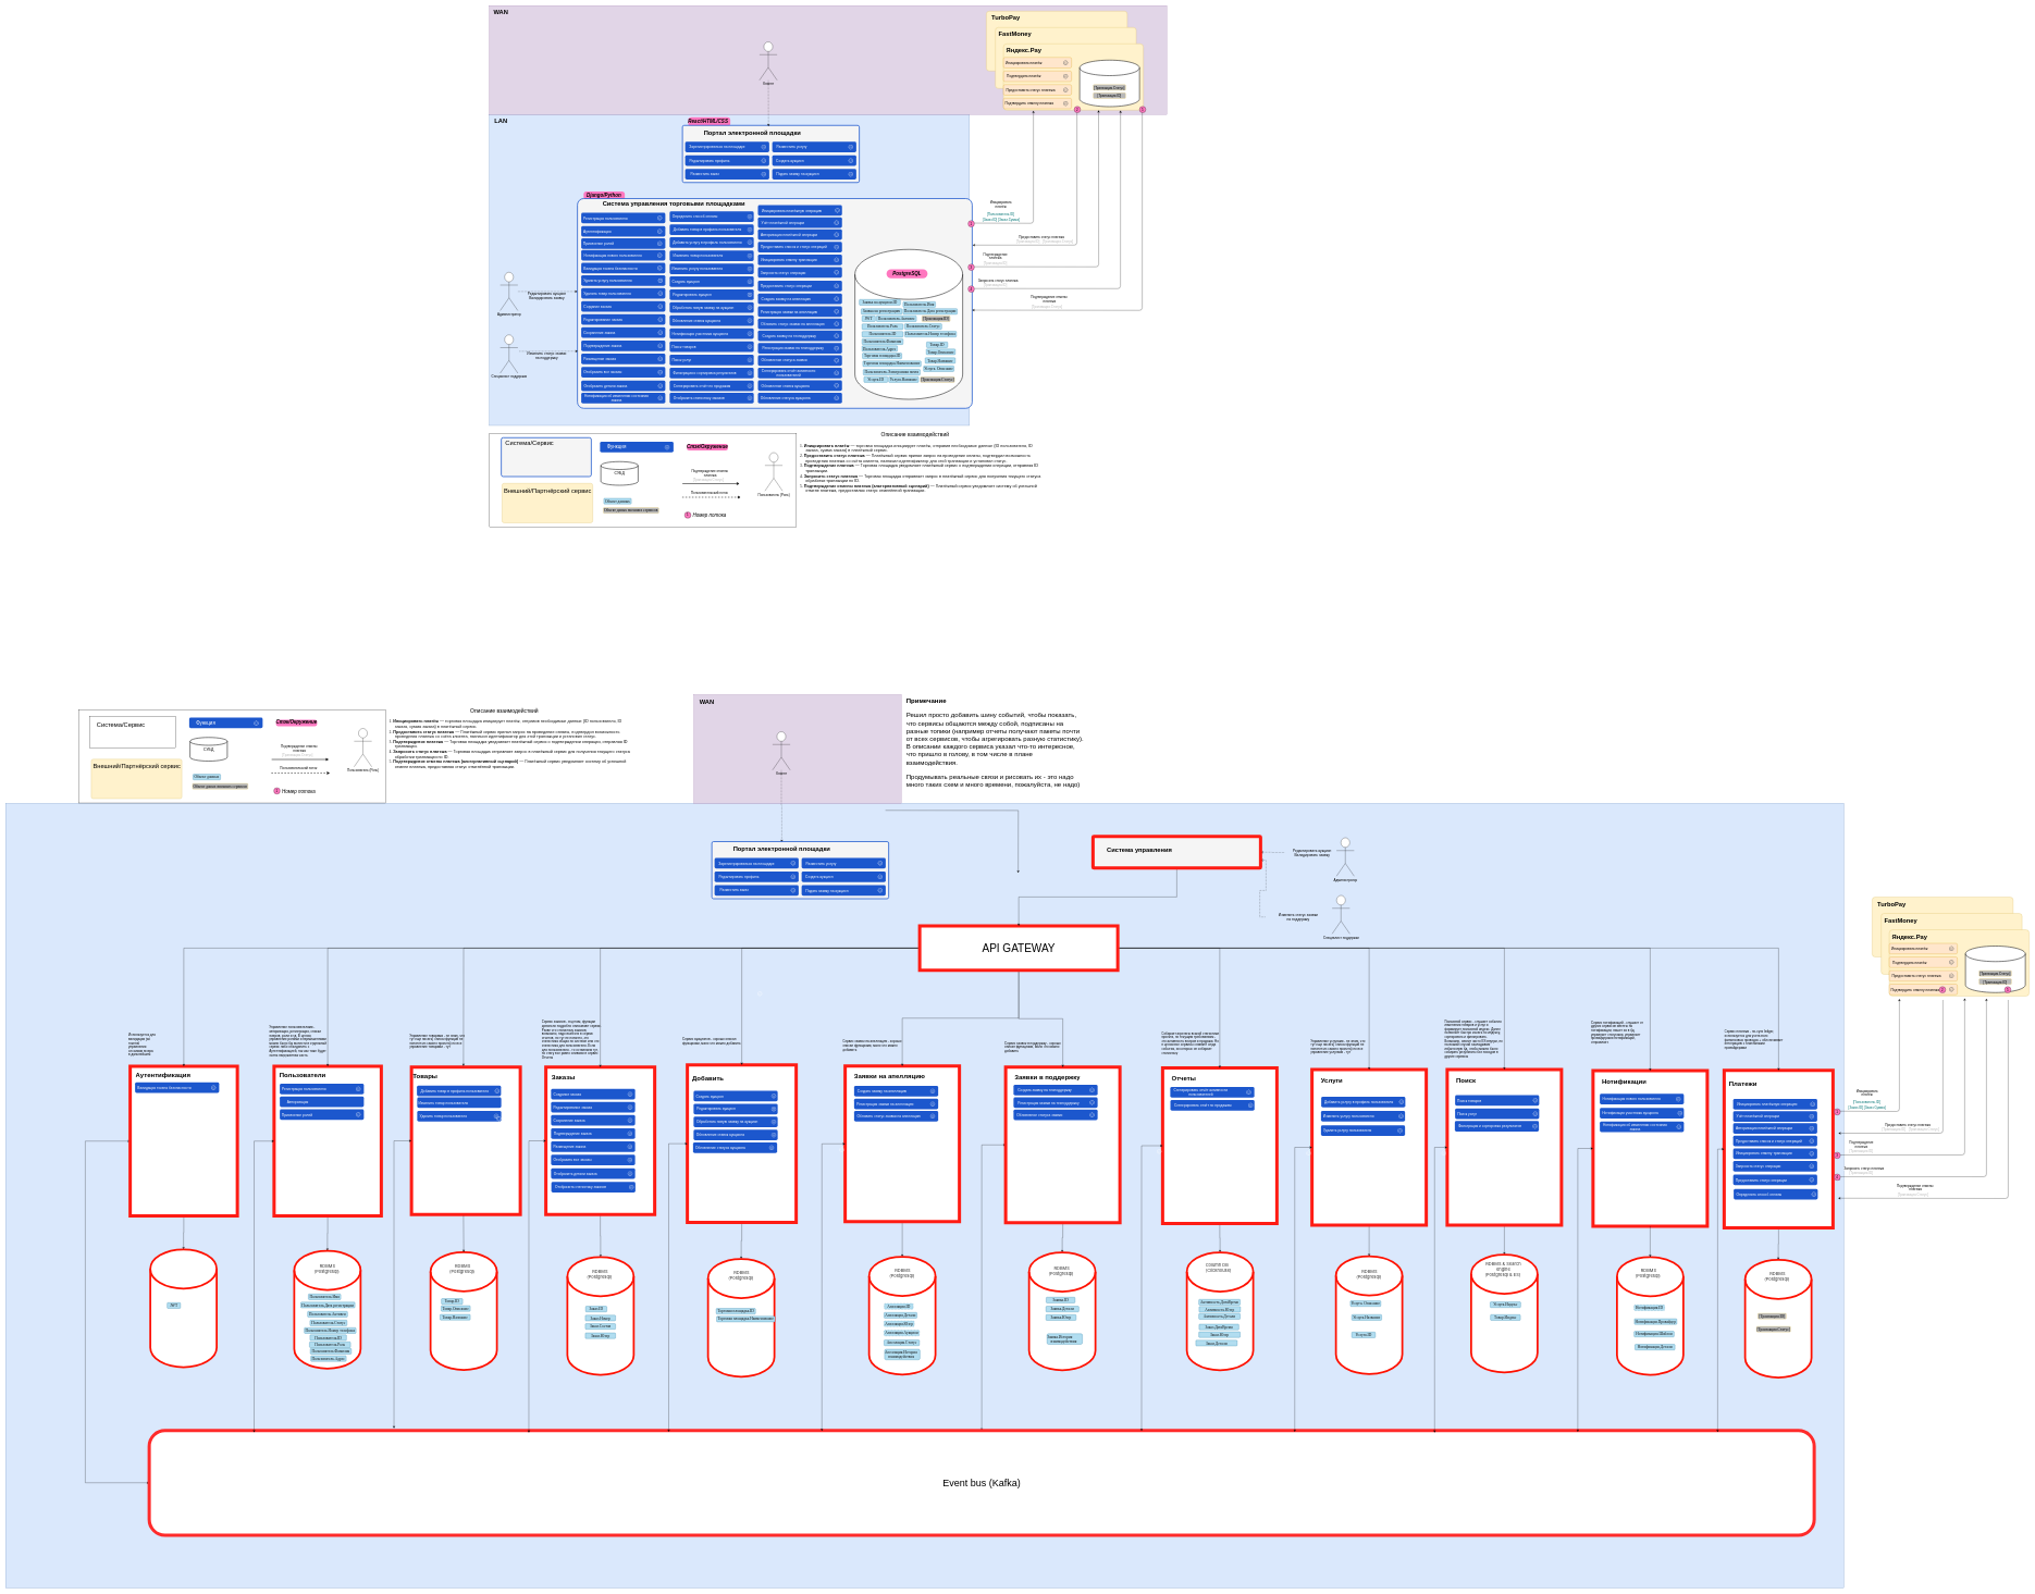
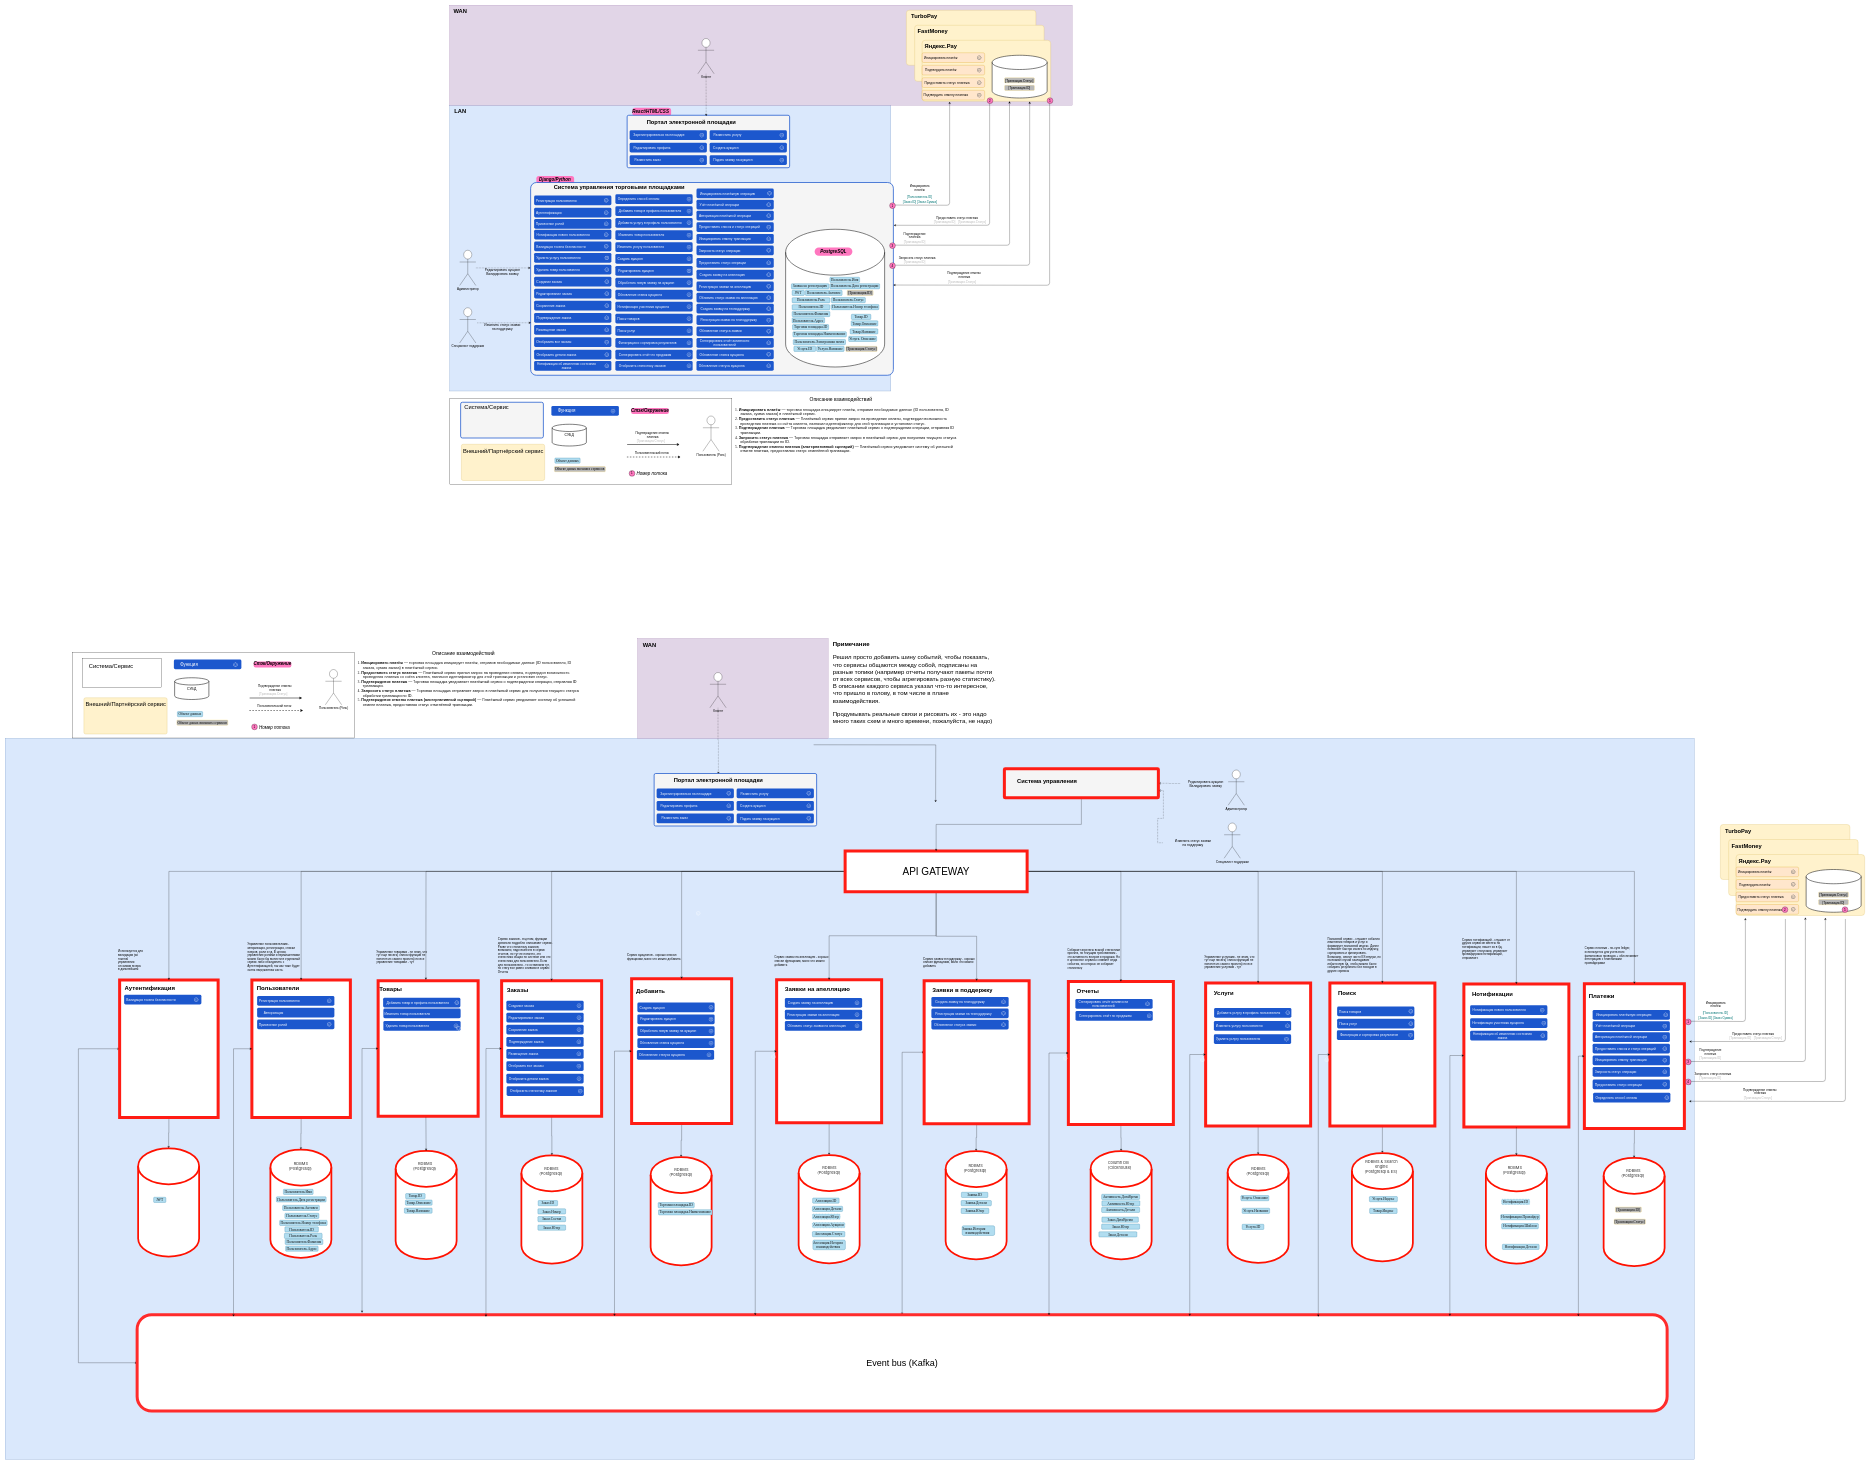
- <mxCell id="39" value="&lt;p style=&quot;margin: 0px 0px 0px 13px; text-indent: -13px; font-variant-numeric: normal; font-variant-east-asian: normal; font-variant-alternates: normal; font-kerning: auto; font-optical-sizing: auto; font-feature-settings: normal; font-variation-settings: normal; font-variant-position: normal; font-stretch: normal; font-size: 14px; line-height: normal; color: rgb(14, 14, 14); text-align: start;&quot; class=&quot;p1&quot;&gt;&lt;font face=&quot;Times New Roman&quot;&gt;Заявка на аукцион.ID&lt;/font&gt;&lt;/p&gt;" style="rounded=1;whiteSpace=wrap;html=1;fillColor=#b1ddf0;strokeColor=#10739e;" parent="1" vertex="1"><mxGeometry x="3158" y="1100" width="151" height="21" as="geometry" /></mxCell>
- <mxCell id="748" value="&lt;p style=&quot;margin: 0px 0px 0px 13px; text-indent: -13px; font-variant-numeric: normal; font-variant-east-asian: normal; font-variant-alternates: normal; font-kerning: auto; font-optical-sizing: auto; font-feature-settings: normal; font-variation-settings: normal; font-variant-position: normal; font-stretch: normal; font-size: 14px; line-height: normal; color: rgb(14, 14, 14); text-align: start;&quot; class=&quot;p1&quot;&gt;&lt;font face=&quot;Times New Roman&quot;&gt;Апелляция.ID&lt;/font&gt;&lt;/p&gt;" style="rounded=1;whiteSpace=wrap;html=1;fillColor=#b1ddf0;strokeColor=#10739e;dashed=1;" vertex="1" parent="1"><mxGeometry x="3250" y="4791" width="106" height="21" as="geometry" /></mxCell>
+ <mxCell id="748" value="&lt;p style=&quot;margin: 0px 0px 0px 13px; text-indent: -13px; font-variant-numeric: normal; font-variant-east-asian: normal; font-variant-alternates: normal; font-kerning: auto; font-optical-sizing: auto; font-feature-settings: normal; font-variation-settings: normal; font-variant-position: normal; font-stretch: normal; font-size: 14px; line-height: normal; color: rgb(14, 14, 14); text-align: start;&quot; class=&quot;p1&quot;&gt;&lt;font face=&quot;Times New Roman&quot;&gt;Апелляция.ID&lt;/font&gt;&lt;/p&gt;" style="rounded=1;whiteSpace=wrap;html=1;fillColor=#b1ddf0;strokeColor=#10739e;" vertex="1" parent="1"><mxGeometry x="3250" y="4791" width="106" height="21" as="geometry" /></mxCell>
- <mxCell id="769" value="&lt;p style=&quot;margin: 0px 0px 0px 13px; text-indent: -13px; font-variant-numeric: normal; font-variant-east-asian: normal; font-variant-alternates: normal; font-kerning: auto; font-optical-sizing: auto; font-feature-settings: normal; font-variation-settings: normal; font-variant-position: normal; font-stretch: normal; font-size: 14px; line-height: normal; color: rgb(14, 14, 14); text-align: start;&quot; class=&quot;p1&quot;&gt;&lt;span style=&quot;font-family: &amp;quot;Times New Roman&amp;quot;;&quot;&gt;Нотификация.Провайдер&lt;/span&gt;&lt;br&gt;&lt;/p&gt;" style="rounded=1;whiteSpace=wrap;html=1;fillColor=#b1ddf0;strokeColor=#10739e;" vertex="1" parent="1"><mxGeometry x="6007" y="4847" width="156" height="21" as="geometry" /></mxCell>
+ <mxCell id="769" value="&lt;p style=&quot;margin: 0px 0px 0px 13px; text-indent: -13px; font-variant-numeric: normal; font-variant-east-asian: normal; font-variant-alternates: normal; font-kerning: auto; font-optical-sizing: auto; font-feature-settings: normal; font-variation-settings: normal; font-variant-position: normal; font-stretch: normal; font-size: 14px; line-height: normal; color: rgb(14, 14, 14); text-align: start;&quot; class=&quot;p1&quot;&gt;&lt;span style=&quot;font-family: &amp;quot;Times New Roman&amp;quot;;&quot;&gt;Нотификация.Провайдер&lt;/span&gt;&lt;br&gt;&lt;/p&gt;" style="rounded=1;whiteSpace=wrap;html=1;fillColor=#b1ddf0;strokeColor=#10739e;" vertex="1" parent="1"><mxGeometry x="6002" y="4857" width="156" height="21" as="geometry" /></mxCell>
- <mxCell id="771" value="&lt;p style=&quot;margin: 0px 0px 0px 13px; text-indent: -13px; font-variant-numeric: normal; font-variant-east-asian: normal; font-variant-alternates: normal; font-kerning: auto; font-optical-sizing: auto; font-feature-settings: normal; font-variation-settings: normal; font-variant-position: normal; font-stretch: normal; font-size: 14px; line-height: normal; color: rgb(14, 14, 14); text-align: start;&quot; class=&quot;p1&quot;&gt;&lt;font face=&quot;Times New Roman&quot;&gt;Нотификация.Детали&lt;/font&gt;&lt;/p&gt;" style="rounded=1;whiteSpace=wrap;html=1;fillColor=#b1ddf0;strokeColor=#10739e;" vertex="1" parent="1"><mxGeometry x="6009" y="4941" width="147" height="21" as="geometry" /></mxCell>
+ <mxCell id="771" value="&lt;p style=&quot;margin: 0px 0px 0px 13px; text-indent: -13px; font-variant-numeric: normal; font-variant-east-asian: normal; font-variant-alternates: normal; font-kerning: auto; font-optical-sizing: auto; font-feature-settings: normal; font-variation-settings: normal; font-variant-position: normal; font-stretch: normal; font-size: 14px; line-height: normal; color: rgb(14, 14, 14); text-align: start;&quot; class=&quot;p1&quot;&gt;&lt;font face=&quot;Times New Roman&quot;&gt;Нотификация.Детали&lt;/font&gt;&lt;/p&gt;" style="rounded=1;whiteSpace=wrap;html=1;fillColor=#b1ddf0;strokeColor=#10739e;" vertex="1" parent="1"><mxGeometry x="6009" y="4976" width="147" height="21" as="geometry" /></mxCell>
